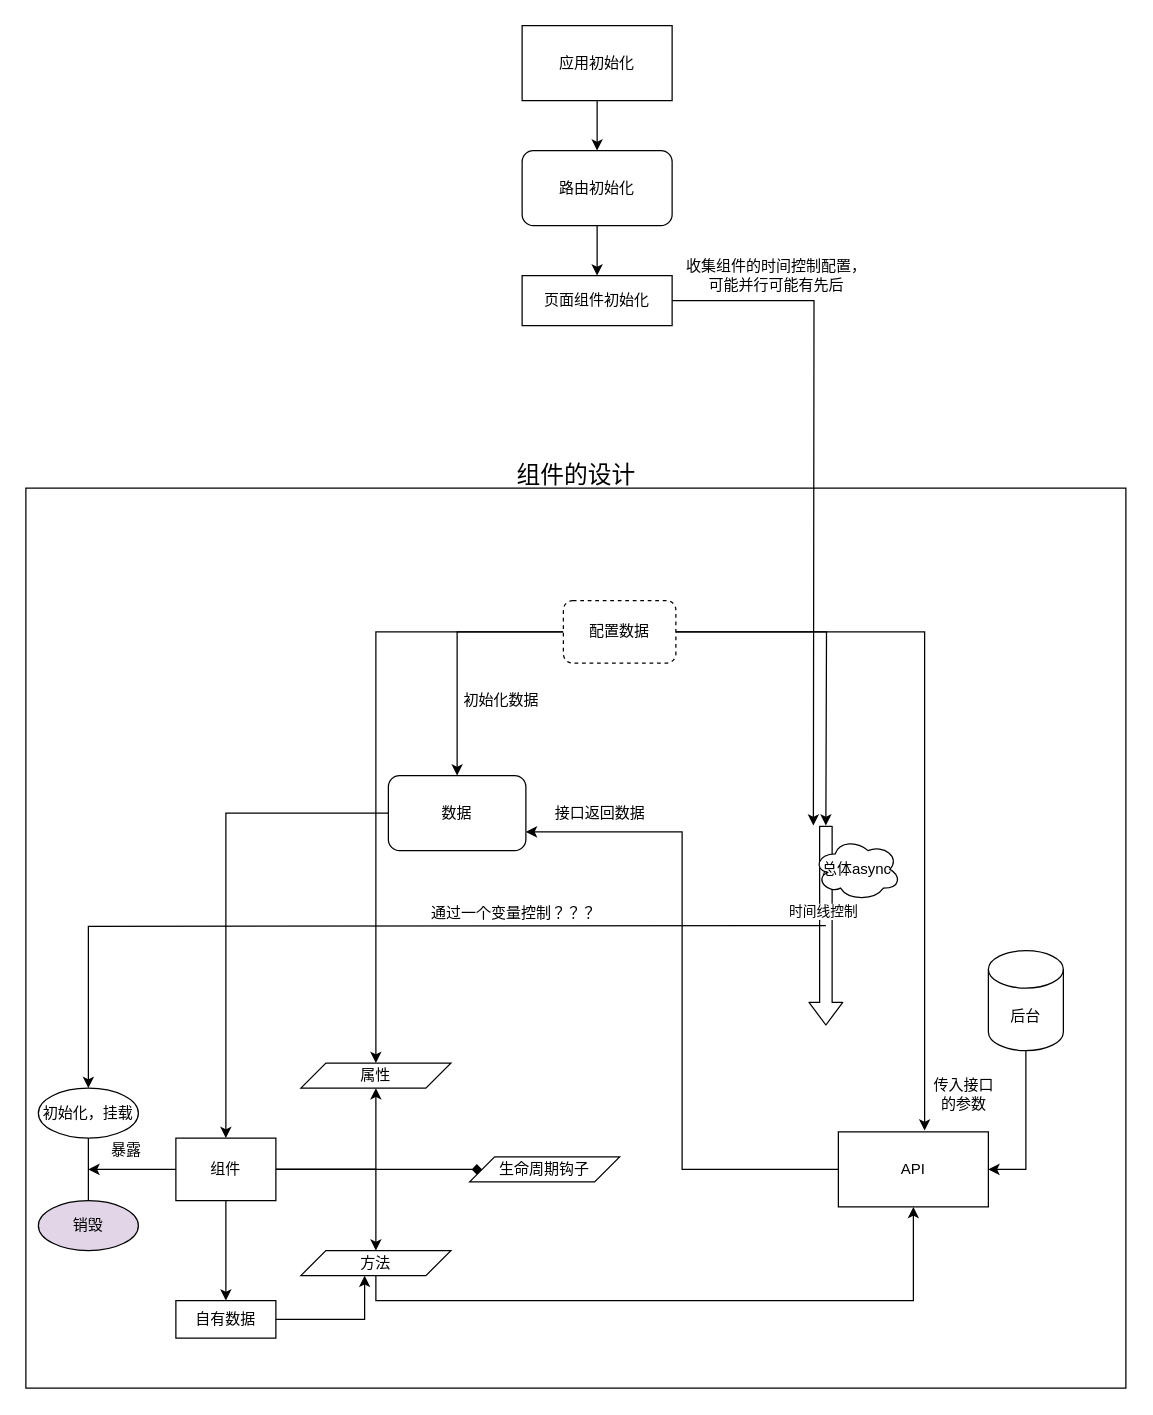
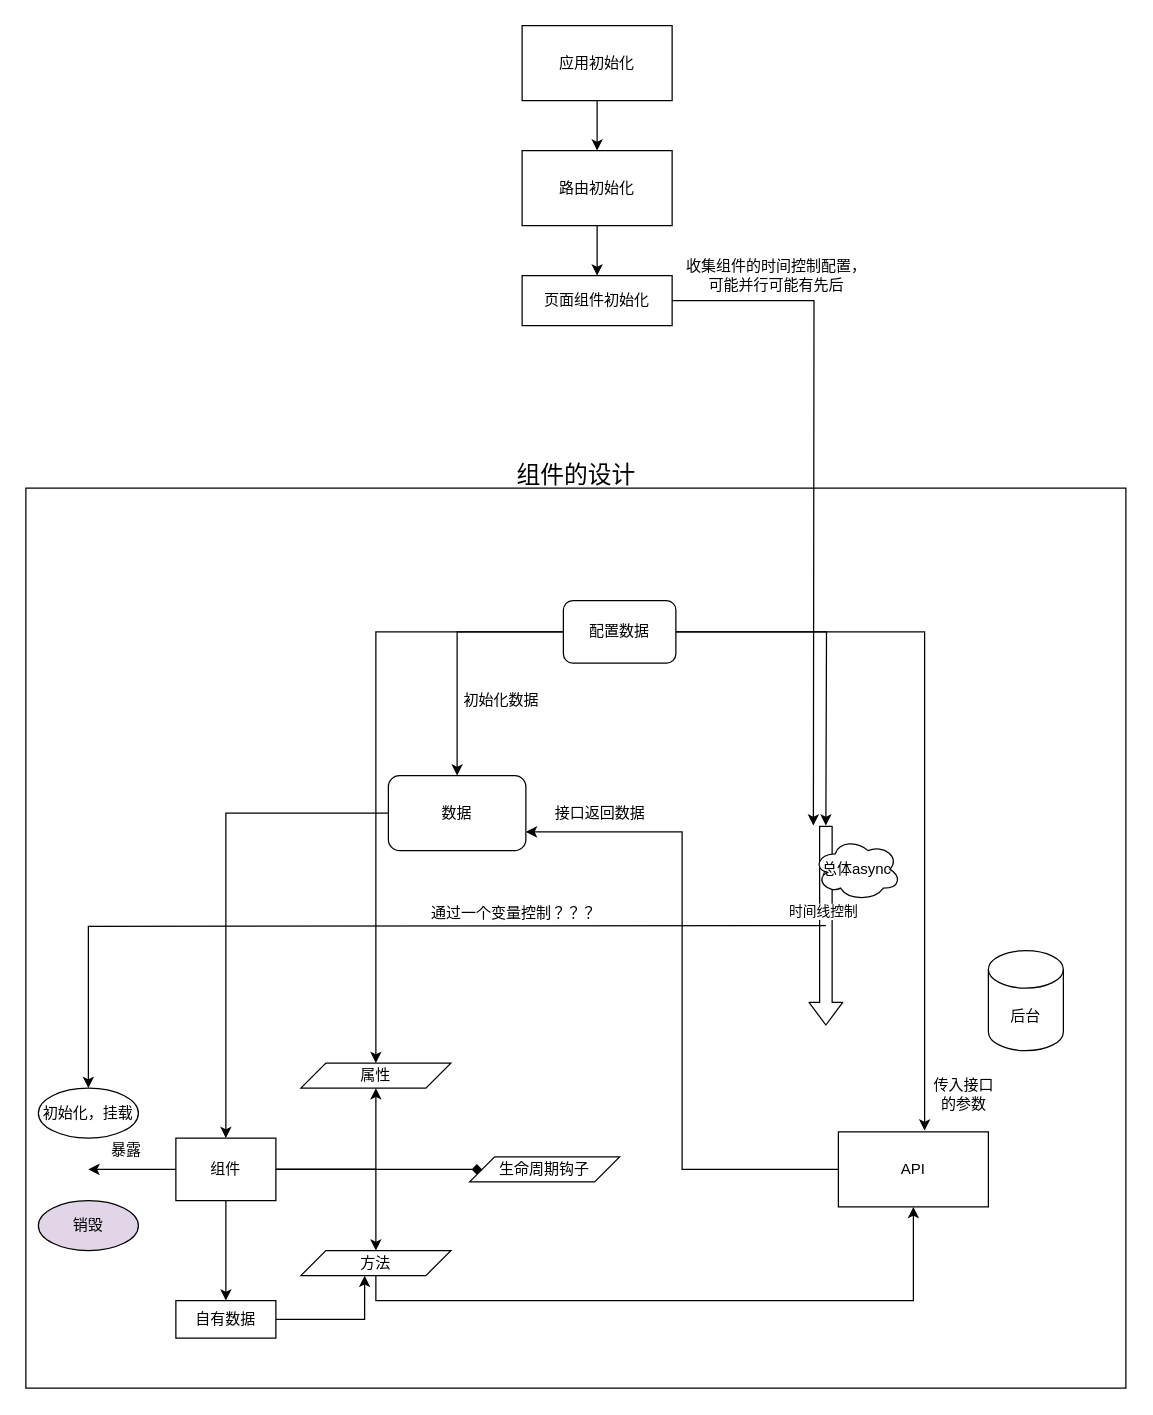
- <mxCell id="33" value="路由初始化" style="whiteSpace=wrap;html=1;rounded=1;" parent="1" vertex="1"><mxGeometry x="417" y="120" width="120" height="60" as="geometry" /></mxCell>
+ <mxCell id="33" value="路由初始化" style="rounded=0;whiteSpace=wrap;html=1;" parent="1" vertex="1"><mxGeometry x="417" y="120" width="120" height="60" as="geometry" /></mxCell>
- <mxCell id="27" value="配置数据" style="rounded=1;whiteSpace=wrap;html=1;dashed=1;" parent="1" vertex="1"><mxGeometry x="450" y="480" width="90" height="50" as="geometry" /></mxCell>
+ <mxCell id="27" value="配置数据" style="rounded=1;whiteSpace=wrap;html=1;" parent="1" vertex="1"><mxGeometry x="450" y="480" width="90" height="50" as="geometry" /></mxCell>
- <mxCell id="28" style="edgeStyle=orthogonalEdgeStyle;rounded=0;orthogonalLoop=1;jettySize=auto;html=1;entryX=1;entryY=0.5;entryDx=0;entryDy=0;" parent="1" source="29" target="17" edge="1"><mxGeometry relative="1" as="geometry" /></mxCell>
- <mxCell id="36" value="" style="endArrow=none;html=1;exitX=0.5;exitY=0;exitDx=0;exitDy=0;entryX=0.5;entryY=1;entryDx=0;entryDy=0;" edge="1" parent="1" source="35" target="34"><mxGeometry width="50" height="50" relative="1" as="geometry"><mxPoint x="40" y="960" as="sourcePoint" /><mxPoint x="90" y="910" as="targetPoint" /></mxGeometry></mxCell>
